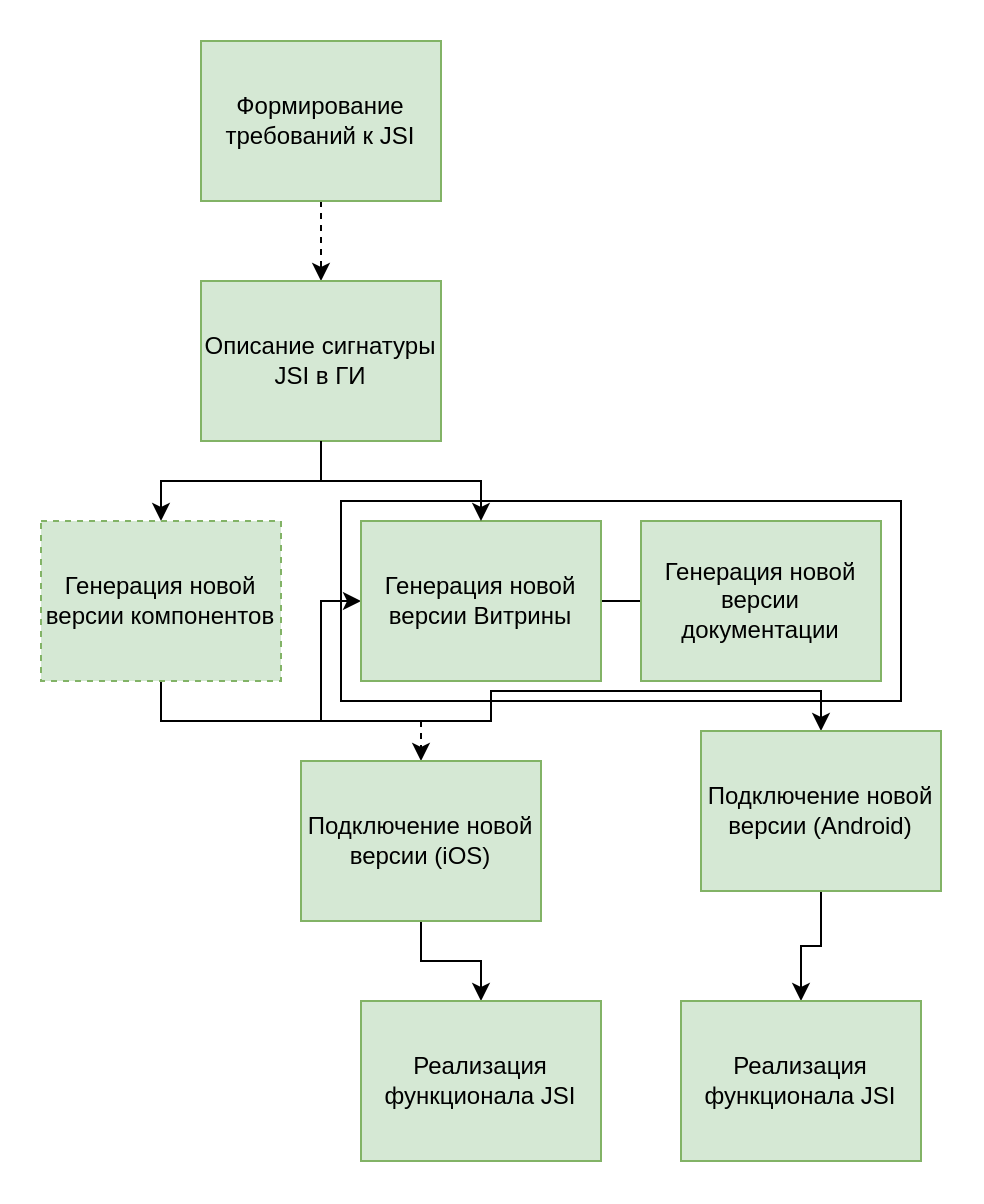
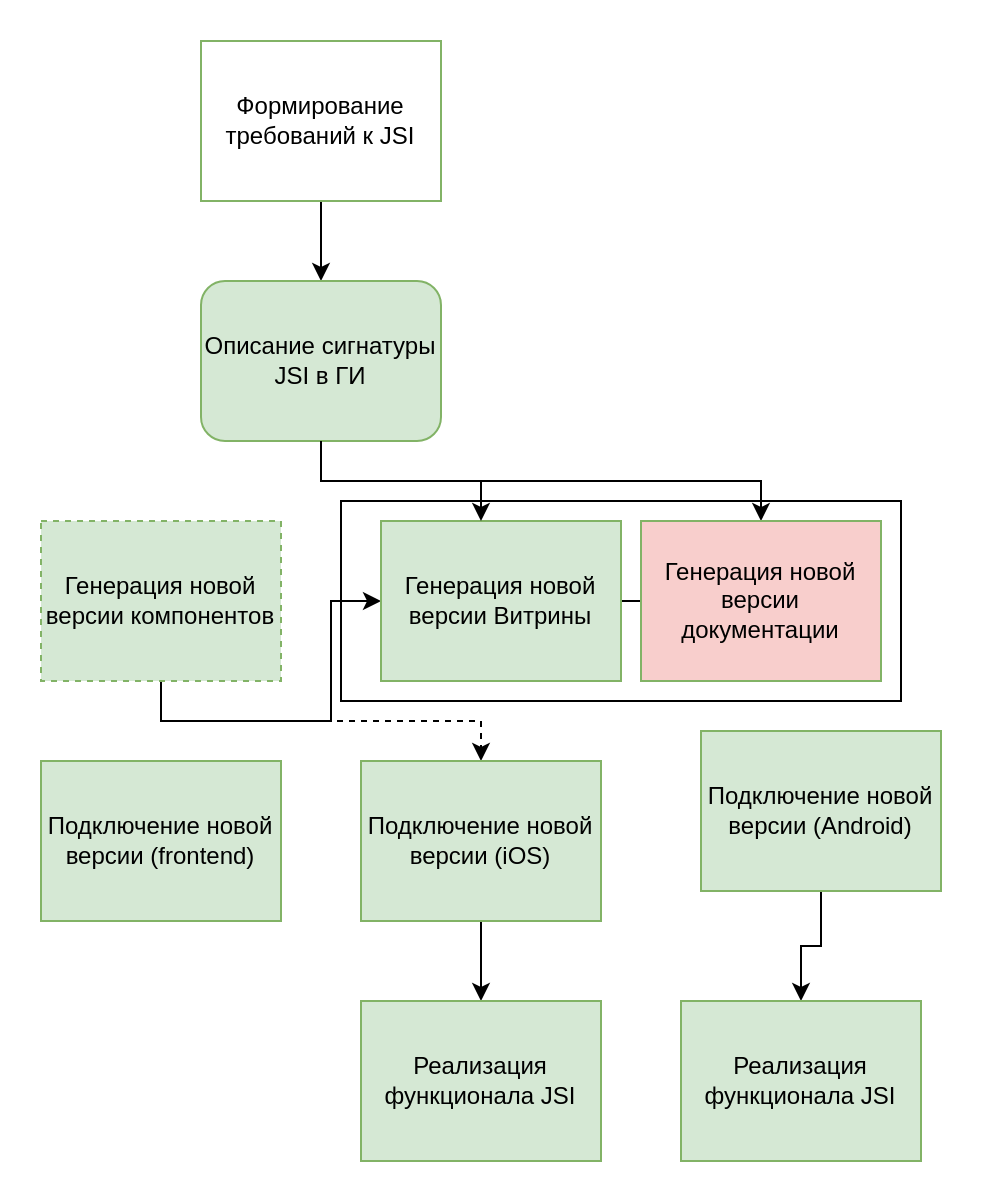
- <mxCell id="3" value="Формирование требований к JSI" style="rounded=0;whiteSpace=wrap;html=1;enumerate=0;fillColor=#d5e8d4;strokeColor=#82b366;" parent="1" vertex="1"><mxGeometry x="100" y="20" width="120" height="80" as="geometry" /></mxCell>
+ <mxCell id="3" value="Формирование требований к JSI" style="rounded=0;whiteSpace=wrap;html=1;enumerate=0;fillColor=#ffffff;strokeColor=#82b366;" parent="1" vertex="1"><mxGeometry x="100" y="20" width="120" height="80" as="geometry" /></mxCell>
- <mxCell id="2" style="edgeStyle=orthogonalEdgeStyle;rounded=0;orthogonalLoop=1;jettySize=auto;html=1;exitX=0.5;exitY=1;exitDx=0;exitDy=0;entryX=0.5;entryY=0;entryDx=0;entryDy=0;dashed=1;" parent="1" source="3" target="5" edge="1"><mxGeometry relative="1" as="geometry" /></mxCell>
+ <mxCell id="2" style="edgeStyle=orthogonalEdgeStyle;rounded=0;orthogonalLoop=1;jettySize=auto;html=1;exitX=0.5;exitY=1;exitDx=0;exitDy=0;entryX=0.5;entryY=0;entryDx=0;entryDy=0;" parent="1" source="3" target="5" edge="1"><mxGeometry relative="1" as="geometry" /></mxCell>
- <mxCell id="5" value="Описание сигнатуры JSI в ГИ" style="rounded=0;whiteSpace=wrap;html=1;enumerate=0;fillColor=#d5e8d4;strokeColor=#82b366;" parent="1" vertex="1"><mxGeometry x="100" y="140" width="120" height="80" as="geometry" /></mxCell>
+ <mxCell id="5" value="Описание сигнатуры JSI в ГИ" style="whiteSpace=wrap;html=1;enumerate=0;fillColor=#d5e8d4;strokeColor=#82b366;rounded=1;" parent="1" vertex="1"><mxGeometry x="100" y="140" width="120" height="80" as="geometry" /></mxCell>
- <mxCell id="4" style="edgeStyle=orthogonalEdgeStyle;rounded=0;orthogonalLoop=1;jettySize=auto;html=1;exitX=0.5;exitY=1;exitDx=0;exitDy=0;entryX=0.5;entryY=0;entryDx=0;entryDy=0;" parent="1" source="5" target="9" edge="1"><mxGeometry relative="1" as="geometry" /></mxCell>
+ <mxCell id="4" style="edgeStyle=orthogonalEdgeStyle;rounded=0;orthogonalLoop=1;jettySize=auto;html=1;exitX=0.5;exitY=1;exitDx=0;exitDy=0;" parent="1" source="5" target="17" edge="1"><mxGeometry relative="1" as="geometry" /></mxCell>
- <mxCell id="16" value="Генерация новой версии Витрины" style="rounded=0;whiteSpace=wrap;html=1;enumerate=0;fillColor=#d5e8d4;strokeColor=#82b366;" parent="1" vertex="1"><mxGeometry x="180" y="260" width="120" height="80" as="geometry" /></mxCell>
+ <mxCell id="16" value="Генерация новой версии Витрины" style="rounded=0;whiteSpace=wrap;html=1;enumerate=0;fillColor=#d5e8d4;strokeColor=#82b366;" parent="1" vertex="1"><mxGeometry x="190" y="260" width="120" height="80" as="geometry" /></mxCell>
- <mxCell id="17" value="Генерация новой версии документации" style="rounded=0;whiteSpace=wrap;html=1;enumerate=0;fillColor=#d5e8d4;strokeColor=#82b366;" parent="1" vertex="1"><mxGeometry x="320" y="260" width="120" height="80" as="geometry" /></mxCell>
+ <mxCell id="17" value="Генерация новой версии документации" style="rounded=0;whiteSpace=wrap;html=1;enumerate=0;fillColor=#f8cecc;strokeColor=#82b366;" parent="1" vertex="1"><mxGeometry x="320" y="260" width="120" height="80" as="geometry" /></mxCell>
- <mxCell id="8" style="edgeStyle=orthogonalEdgeStyle;rounded=0;orthogonalLoop=1;jettySize=auto;html=1;exitX=0.5;exitY=1;exitDx=0;exitDy=0;entryX=0.5;entryY=0;entryDx=0;entryDy=0;" parent="1" source="9" target="11" edge="1"><mxGeometry relative="1" as="geometry" /></mxCell>
+ <mxCell id="14" value="Подключение новой версии (frontend)" style="rounded=0;whiteSpace=wrap;html=1;enumerate=0;fillColor=#d5e8d4;strokeColor=#82b366;" parent="1" vertex="1"><mxGeometry x="20" y="380" width="120" height="80" as="geometry" /></mxCell>
- <mxCell id="13" value="Подключение новой версии (iOS)" style="rounded=0;whiteSpace=wrap;html=1;enumerate=0;fillColor=#d5e8d4;strokeColor=#82b366;" parent="1" vertex="1"><mxGeometry x="150" y="380" width="120" height="80" as="geometry" /></mxCell>
+ <mxCell id="13" value="Подключение новой версии (iOS)" style="rounded=0;whiteSpace=wrap;html=1;enumerate=0;fillColor=#d5e8d4;strokeColor=#82b366;" parent="1" vertex="1"><mxGeometry x="180" y="380" width="120" height="80" as="geometry" /></mxCell>
